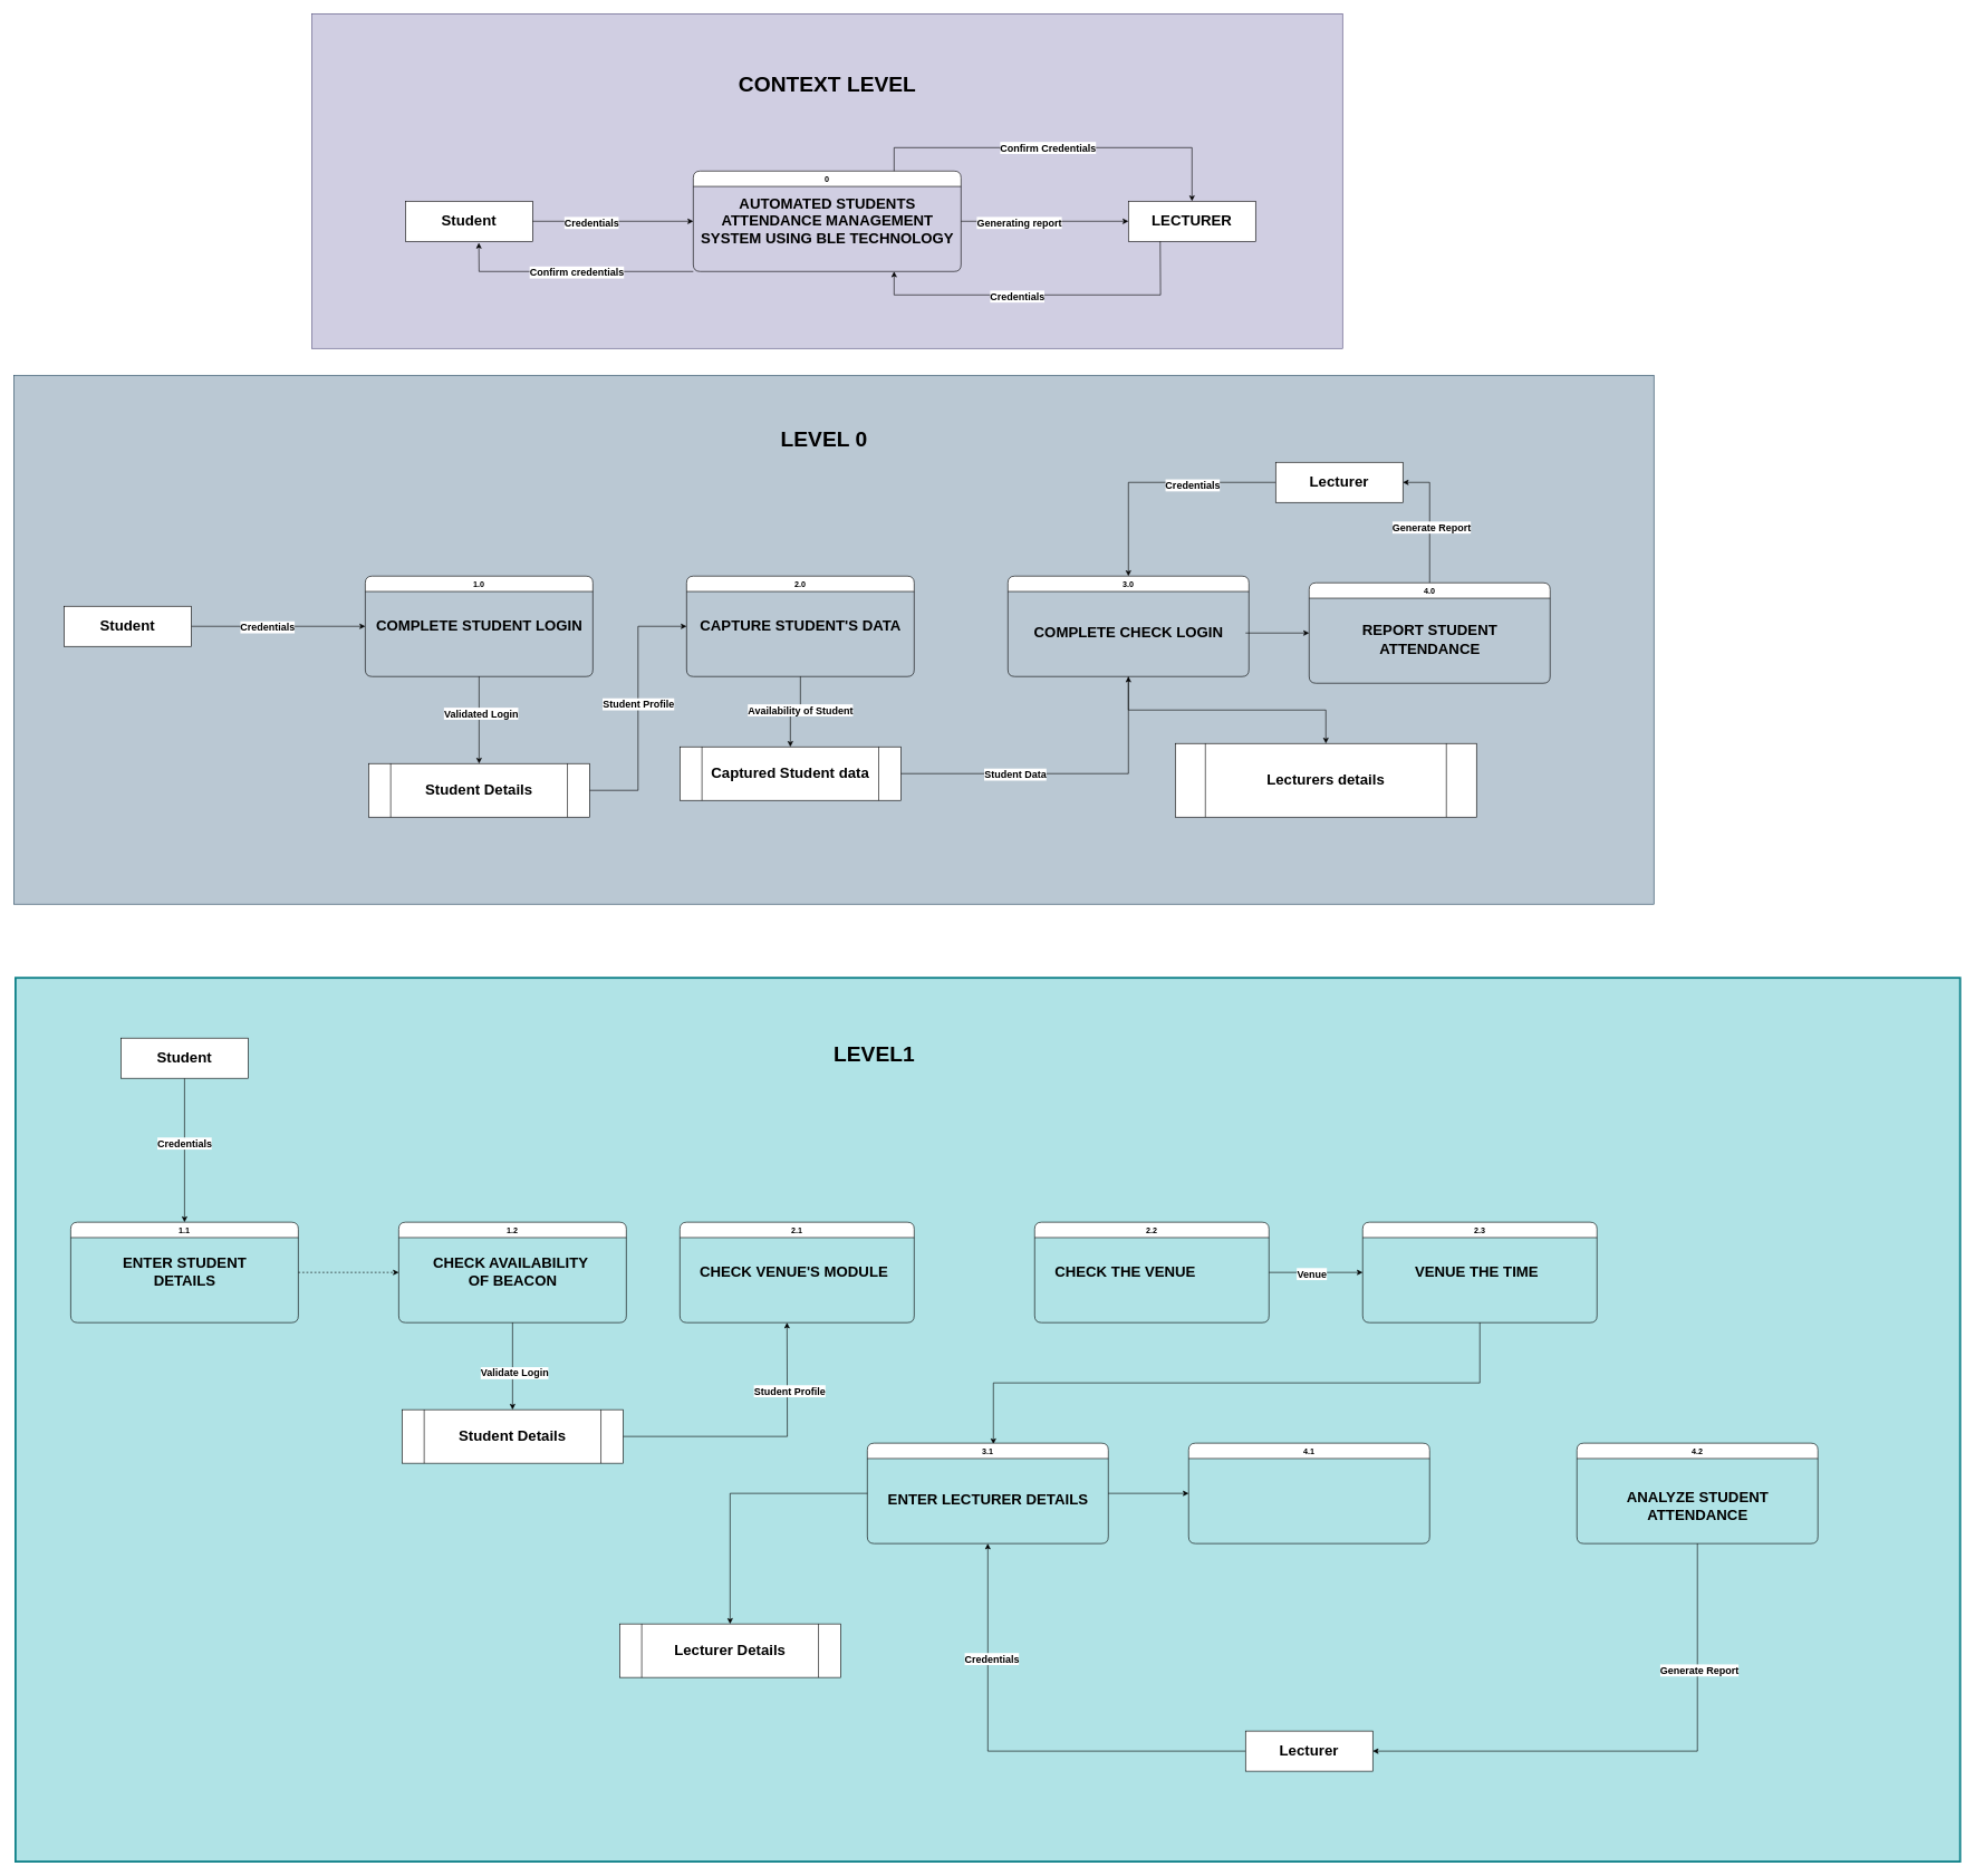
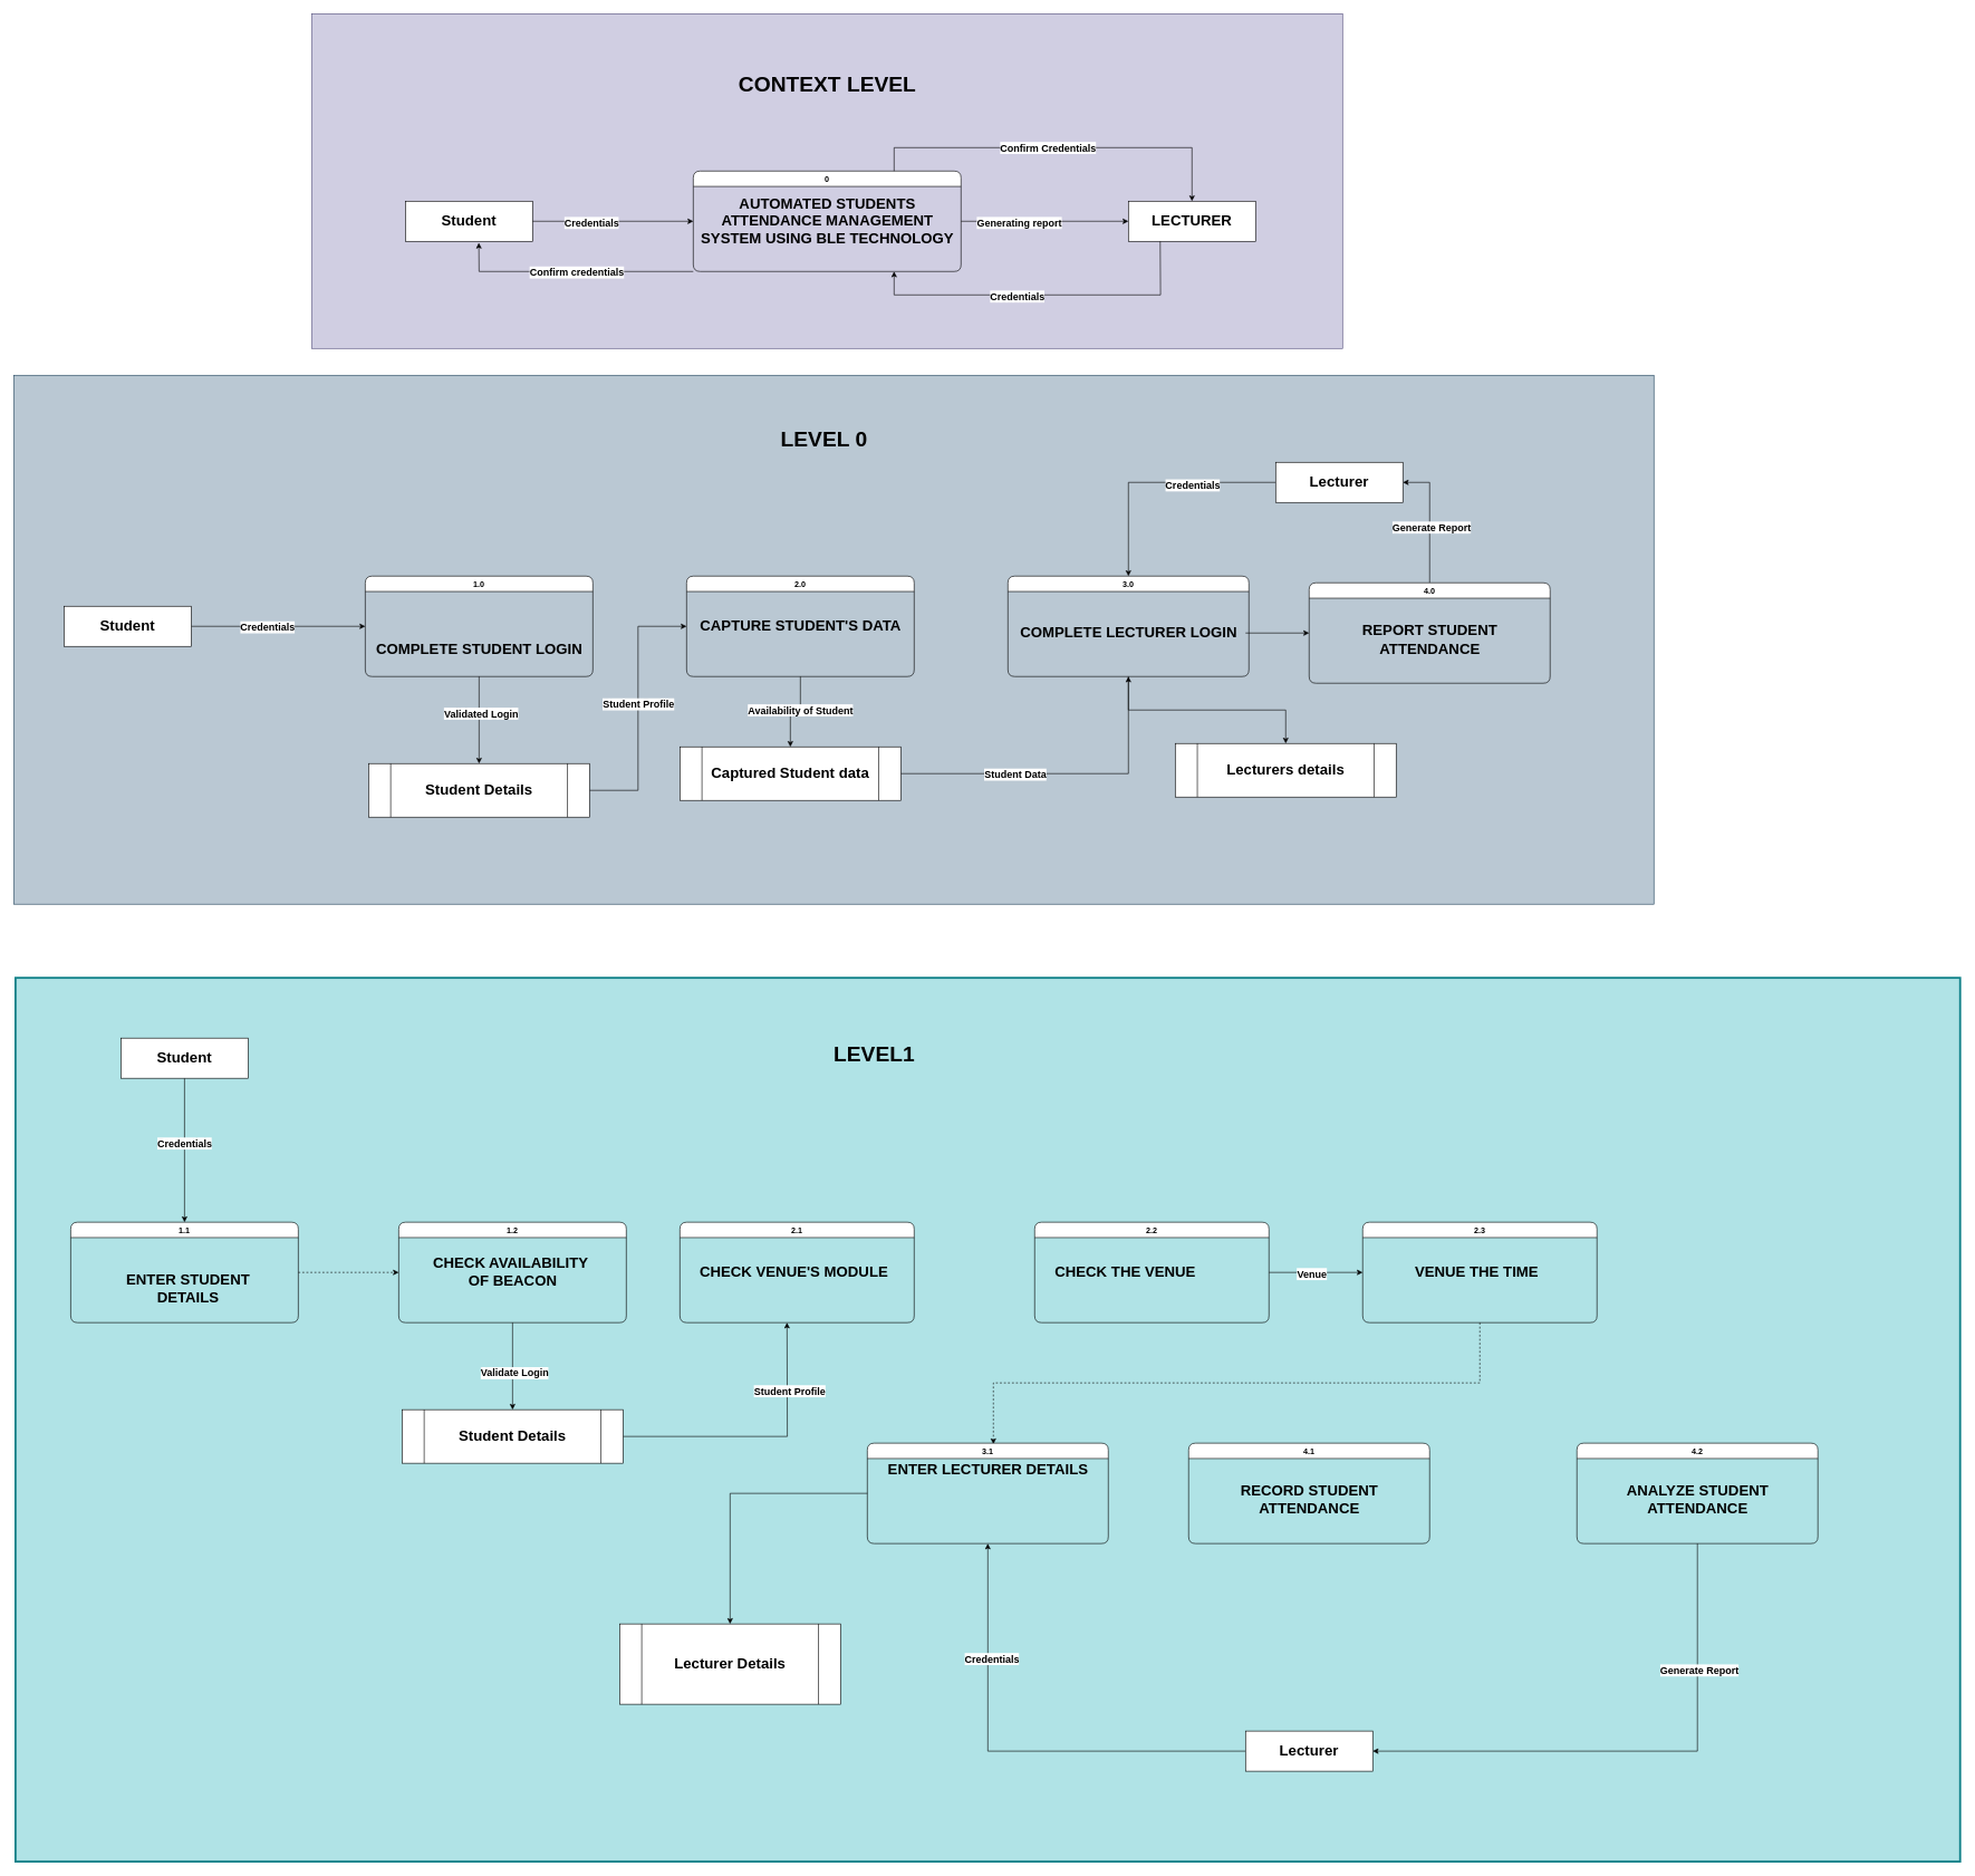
- <mxCell id="41" value="&lt;div style=&quot;font-size: 22px;&quot;&gt;&lt;b&gt;COMPLETE STUDENT LOGIN&lt;/b&gt;&lt;/div&gt;" style="text;html=1;align=center;verticalAlign=middle;resizable=0;points=[];autosize=1;strokeColor=none;fillColor=none;" vertex="1" parent="40"><mxGeometry x="5" y="55" width="330" height="40" as="geometry" /></mxCell>
+ <mxCell id="41" value="&lt;div style=&quot;font-size: 22px;&quot;&gt;&lt;b&gt;COMPLETE STUDENT LOGIN&lt;/b&gt;&lt;/div&gt;" style="text;html=1;align=center;verticalAlign=middle;resizable=0;points=[];autosize=1;strokeColor=none;fillColor=none;" vertex="1" parent="40"><mxGeometry x="5" y="90" width="330" height="40" as="geometry" /></mxCell>
- <mxCell id="47" value="&lt;b&gt;&lt;font style=&quot;font-size: 22px;&quot;&gt;COMPLETE CHECK LOGIN&lt;/font&gt;&lt;/b&gt;" style="text;html=1;align=center;verticalAlign=middle;resizable=0;points=[];autosize=1;strokeColor=none;fillColor=none;" vertex="1" parent="46"><mxGeometry x="5" y="65" width="350" height="40" as="geometry" /></mxCell>
+ <mxCell id="47" value="&lt;b&gt;&lt;font style=&quot;font-size: 22px;&quot;&gt;COMPLETE LECTURER LOGIN&lt;/font&gt;&lt;/b&gt;" style="text;html=1;align=center;verticalAlign=middle;resizable=0;points=[];autosize=1;strokeColor=none;fillColor=none;" vertex="1" parent="46"><mxGeometry x="5" y="65" width="350" height="40" as="geometry" /></mxCell>
- <mxCell id="48" value="&lt;span style=&quot;font-size: 22px;&quot;&gt;&lt;b&gt;Lecturers details&lt;/b&gt;&lt;/span&gt;" style="shape=process;whiteSpace=wrap;html=1;backgroundOutline=1;" vertex="1" parent="1"><mxGeometry x="1755" y="1110" width="450" height="110" as="geometry" /></mxCell>
+ <mxCell id="48" value="&lt;span style=&quot;font-size: 22px;&quot;&gt;&lt;b&gt;Lecturers details&lt;/b&gt;&lt;/span&gt;" style="shape=process;whiteSpace=wrap;html=1;backgroundOutline=1;" vertex="1" parent="1"><mxGeometry x="1755" y="1110" width="330" height="80" as="geometry" /></mxCell>
- <mxCell id="57" value="&lt;div style=&quot;font-size: 22px;&quot;&gt;&lt;b&gt;ENTER STUDENT&lt;/b&gt;&lt;/div&gt;&lt;div style=&quot;font-size: 22px;&quot;&gt;&lt;b&gt;DETAILS&lt;/b&gt;&lt;/div&gt;" style="text;html=1;align=center;verticalAlign=middle;resizable=0;points=[];autosize=1;strokeColor=none;fillColor=none;" vertex="1" parent="56"><mxGeometry x="65" y="40" width="210" height="70" as="geometry" /></mxCell>
+ <mxCell id="57" value="&lt;div style=&quot;font-size: 22px;&quot;&gt;&lt;b&gt;ENTER STUDENT&lt;/b&gt;&lt;/div&gt;&lt;div style=&quot;font-size: 22px;&quot;&gt;&lt;b&gt;DETAILS&lt;/b&gt;&lt;/div&gt;" style="text;html=1;align=center;verticalAlign=middle;resizable=0;points=[];autosize=1;strokeColor=none;fillColor=none;" vertex="1" parent="56"><mxGeometry x="70" y="65" width="210" height="70" as="geometry" /></mxCell>
- <mxCell id="70" style="edgeStyle=orthogonalEdgeStyle;rounded=0;orthogonalLoop=1;jettySize=auto;html=1;entryX=0.523;entryY=0.01;entryDx=0;entryDy=0;entryPerimeter=0;exitX=0.5;exitY=1;exitDx=0;exitDy=0;" edge="1" parent="1" source="71" target="75"><mxGeometry relative="1" as="geometry" /></mxCell>
+ <mxCell id="70" style="edgeStyle=orthogonalEdgeStyle;rounded=0;orthogonalLoop=1;jettySize=auto;html=1;entryX=0.523;entryY=0.01;entryDx=0;entryDy=0;entryPerimeter=0;exitX=0.5;exitY=1;exitDx=0;exitDy=0;dashed=1;" edge="1" parent="1" source="71" target="75"><mxGeometry relative="1" as="geometry" /></mxCell>
- <mxCell id="74" style="edgeStyle=orthogonalEdgeStyle;rounded=0;orthogonalLoop=1;jettySize=auto;html=1;entryX=0;entryY=0.5;entryDx=0;entryDy=0;" edge="1" parent="1" source="75" target="78"><mxGeometry relative="1" as="geometry" /></mxCell>
- <mxCell id="76" value="&lt;span style=&quot;font-size: 22px;&quot;&gt;&lt;b&gt;ENTER LECTURER DETAILS&lt;/b&gt;&lt;/span&gt;" style="text;html=1;align=center;verticalAlign=middle;resizable=0;points=[];autosize=1;strokeColor=none;fillColor=none;" vertex="1" parent="75"><mxGeometry x="20" y="65" width="320" height="40" as="geometry" /></mxCell>
+ <mxCell id="76" value="&lt;span style=&quot;font-size: 22px;&quot;&gt;&lt;b&gt;ENTER LECTURER DETAILS&lt;/b&gt;&lt;/span&gt;" style="text;html=1;align=center;verticalAlign=middle;resizable=0;points=[];autosize=1;strokeColor=none;fillColor=none;" vertex="1" parent="75"><mxGeometry x="20" y="20" width="320" height="40" as="geometry" /></mxCell>
+ <mxCell id="79" value="&lt;div style=&quot;font-size: 22px;&quot;&gt;&lt;b&gt;RECORD STUDENT&lt;/b&gt;&lt;/div&gt;&lt;div style=&quot;font-size: 22px;&quot;&gt;&lt;b style=&quot;background-color: initial;&quot;&gt;ATTENDANCE&lt;/b&gt;&lt;/div&gt;" style="text;html=1;align=center;verticalAlign=middle;resizable=0;points=[];autosize=1;strokeColor=none;fillColor=none;" vertex="1" parent="78"><mxGeometry x="65" y="50" width="230" height="70" as="geometry" /></mxCell>
- <mxCell id="83" value="&lt;div style=&quot;font-size: 22px;&quot;&gt;&lt;b&gt;ANALYZE STUDENT&lt;/b&gt;&lt;/div&gt;&lt;div style=&quot;font-size: 22px;&quot;&gt;&lt;b style=&quot;background-color: initial;&quot;&gt;ATTENDANCE&lt;/b&gt;&lt;/div&gt;" style="text;html=1;align=center;verticalAlign=middle;resizable=0;points=[];autosize=1;strokeColor=none;fillColor=none;" vertex="1" parent="82"><mxGeometry x="60" y="60" width="240" height="70" as="geometry" /></mxCell>
+ <mxCell id="83" value="&lt;div style=&quot;font-size: 22px;&quot;&gt;&lt;b&gt;ANALYZE STUDENT&lt;/b&gt;&lt;/div&gt;&lt;div style=&quot;font-size: 22px;&quot;&gt;&lt;b style=&quot;background-color: initial;&quot;&gt;ATTENDANCE&lt;/b&gt;&lt;/div&gt;" style="text;html=1;align=center;verticalAlign=middle;resizable=0;points=[];autosize=1;strokeColor=none;fillColor=none;" vertex="1" parent="82"><mxGeometry x="60" y="50" width="240" height="70" as="geometry" /></mxCell>
- <mxCell id="77" value="&lt;span style=&quot;font-size: 22px;&quot;&gt;&lt;b&gt;Lecturer Details&lt;/b&gt;&lt;/span&gt;" style="shape=process;whiteSpace=wrap;html=1;backgroundOutline=1;" vertex="1" parent="1"><mxGeometry x="925" y="2425" width="330" height="80" as="geometry" /></mxCell>
+ <mxCell id="77" value="&lt;span style=&quot;font-size: 22px;&quot;&gt;&lt;b&gt;Lecturer Details&lt;/b&gt;&lt;/span&gt;" style="shape=process;whiteSpace=wrap;html=1;backgroundOutline=1;" vertex="1" parent="1"><mxGeometry x="925" y="2425" width="330" height="120" as="geometry" /></mxCell>
